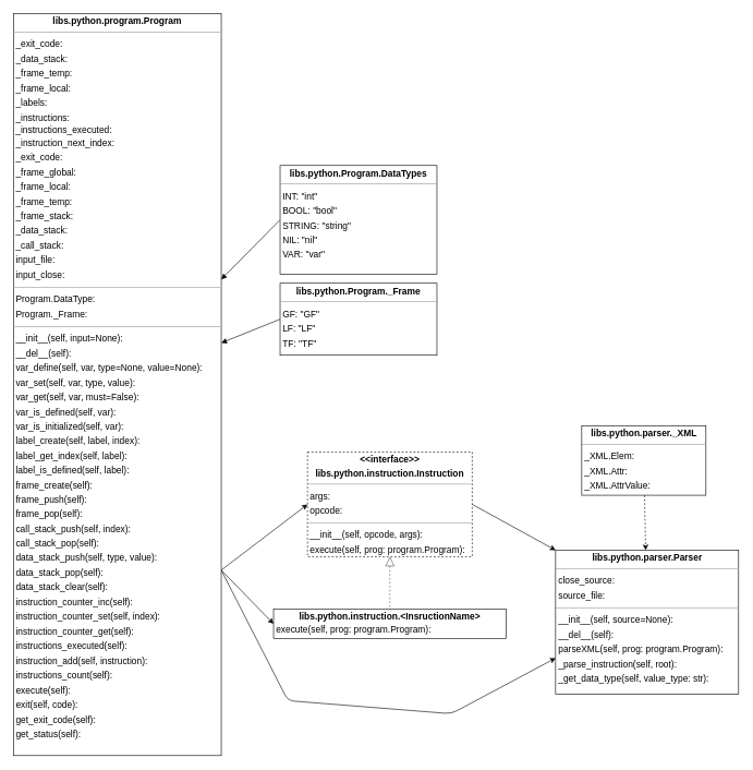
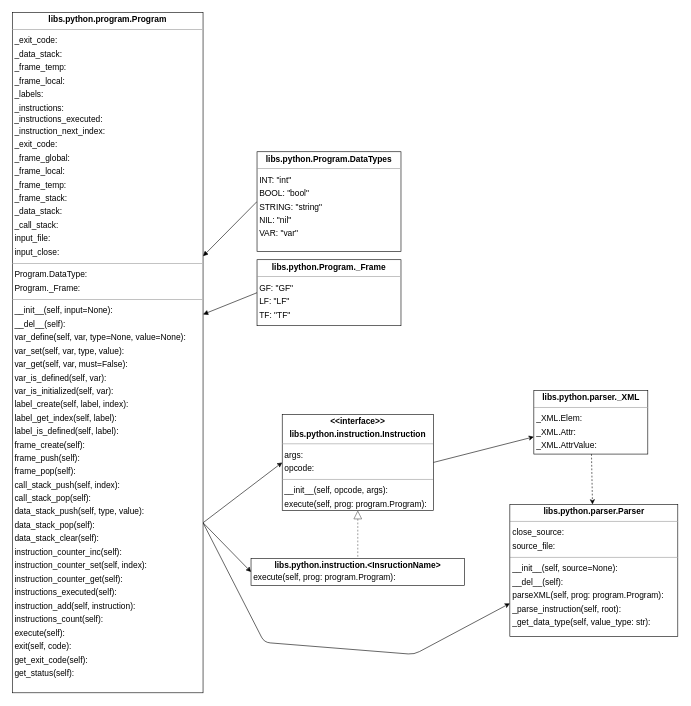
- <mxCell id="6" value="&lt;p style=&quot;margin:0px;margin-top:4px;text-align:center;&quot;&gt;&lt;b&gt;&amp;lt;&amp;lt;interface&amp;gt;&amp;gt;&lt;/b&gt;&lt;/p&gt;&lt;p style=&quot;margin:0px;margin-top:4px;text-align:center;&quot;&gt;&lt;b&gt;libs.python.instruction.Instruction&lt;/b&gt;&lt;/p&gt;&lt;hr size=&quot;1&quot;&gt;&lt;p style=&quot;margin:0 0 0 4px;line-height:1.6;&quot;&gt; args: &lt;br&gt; opcode: &lt;/p&gt;&lt;hr size=&quot;1&quot;&gt;&lt;p style=&quot;margin:0 0 0 4px;line-height:1.6;&quot;&gt; __init__(self, opcode, args): &lt;br&gt; execute(self, prog: program.Program): &lt;/p&gt;" style="verticalAlign=top;align=left;overflow=fill;fontSize=14;fontFamily=Helvetica;html=1;rounded=0;shadow=0;comic=0;labelBackgroundColor=none;strokeWidth=1;dashed=1;" parent="1" vertex="1"><mxGeometry x="470" y="690" width="252" height="160" as="geometry" /></mxCell>
+ <mxCell id="6" value="&lt;p style=&quot;margin:0px;margin-top:4px;text-align:center;&quot;&gt;&lt;b&gt;&amp;lt;&amp;lt;interface&amp;gt;&amp;gt;&lt;/b&gt;&lt;/p&gt;&lt;p style=&quot;margin:0px;margin-top:4px;text-align:center;&quot;&gt;&lt;b&gt;libs.python.instruction.Instruction&lt;/b&gt;&lt;/p&gt;&lt;hr size=&quot;1&quot;&gt;&lt;p style=&quot;margin:0 0 0 4px;line-height:1.6;&quot;&gt; args: &lt;br&gt; opcode: &lt;/p&gt;&lt;hr size=&quot;1&quot;&gt;&lt;p style=&quot;margin:0 0 0 4px;line-height:1.6;&quot;&gt; __init__(self, opcode, args): &lt;br&gt; execute(self, prog: program.Program): &lt;/p&gt;" style="verticalAlign=top;align=left;overflow=fill;fontSize=14;fontFamily=Helvetica;html=1;rounded=0;shadow=0;comic=0;labelBackgroundColor=none;strokeWidth=1;" parent="1" vertex="1"><mxGeometry x="470" y="690" width="252" height="160" as="geometry" /></mxCell>
- <mxCell id="5" style="edgeStyle=none;html=1;exitX=1;exitY=0.5;exitDx=0;exitDy=0;entryX=0;entryY=0;entryDx=0;entryDy=0;" edge="1" parent="1" source="6" target="2"><mxGeometry relative="1" as="geometry" /></mxCell>
+ <mxCell id="5" style="edgeStyle=none;html=1;exitX=1;exitY=0.5;exitDx=0;exitDy=0;" edge="1" parent="1" source="6" target="4"><mxGeometry relative="1" as="geometry" /></mxCell>
